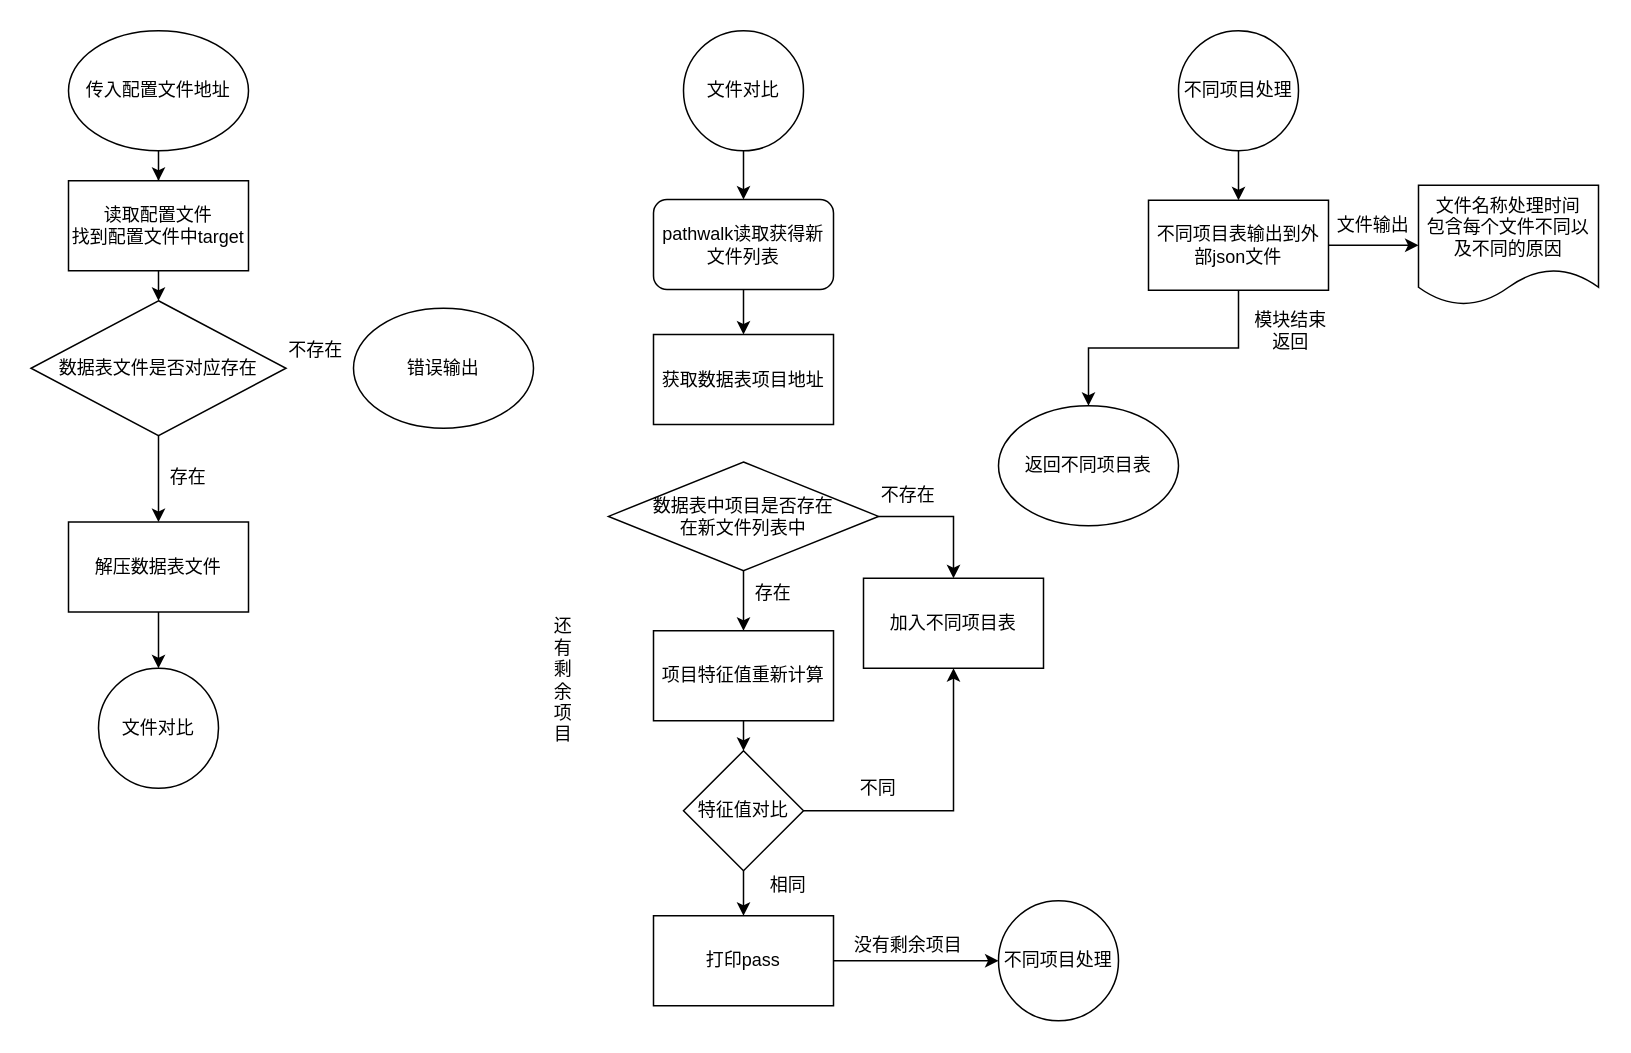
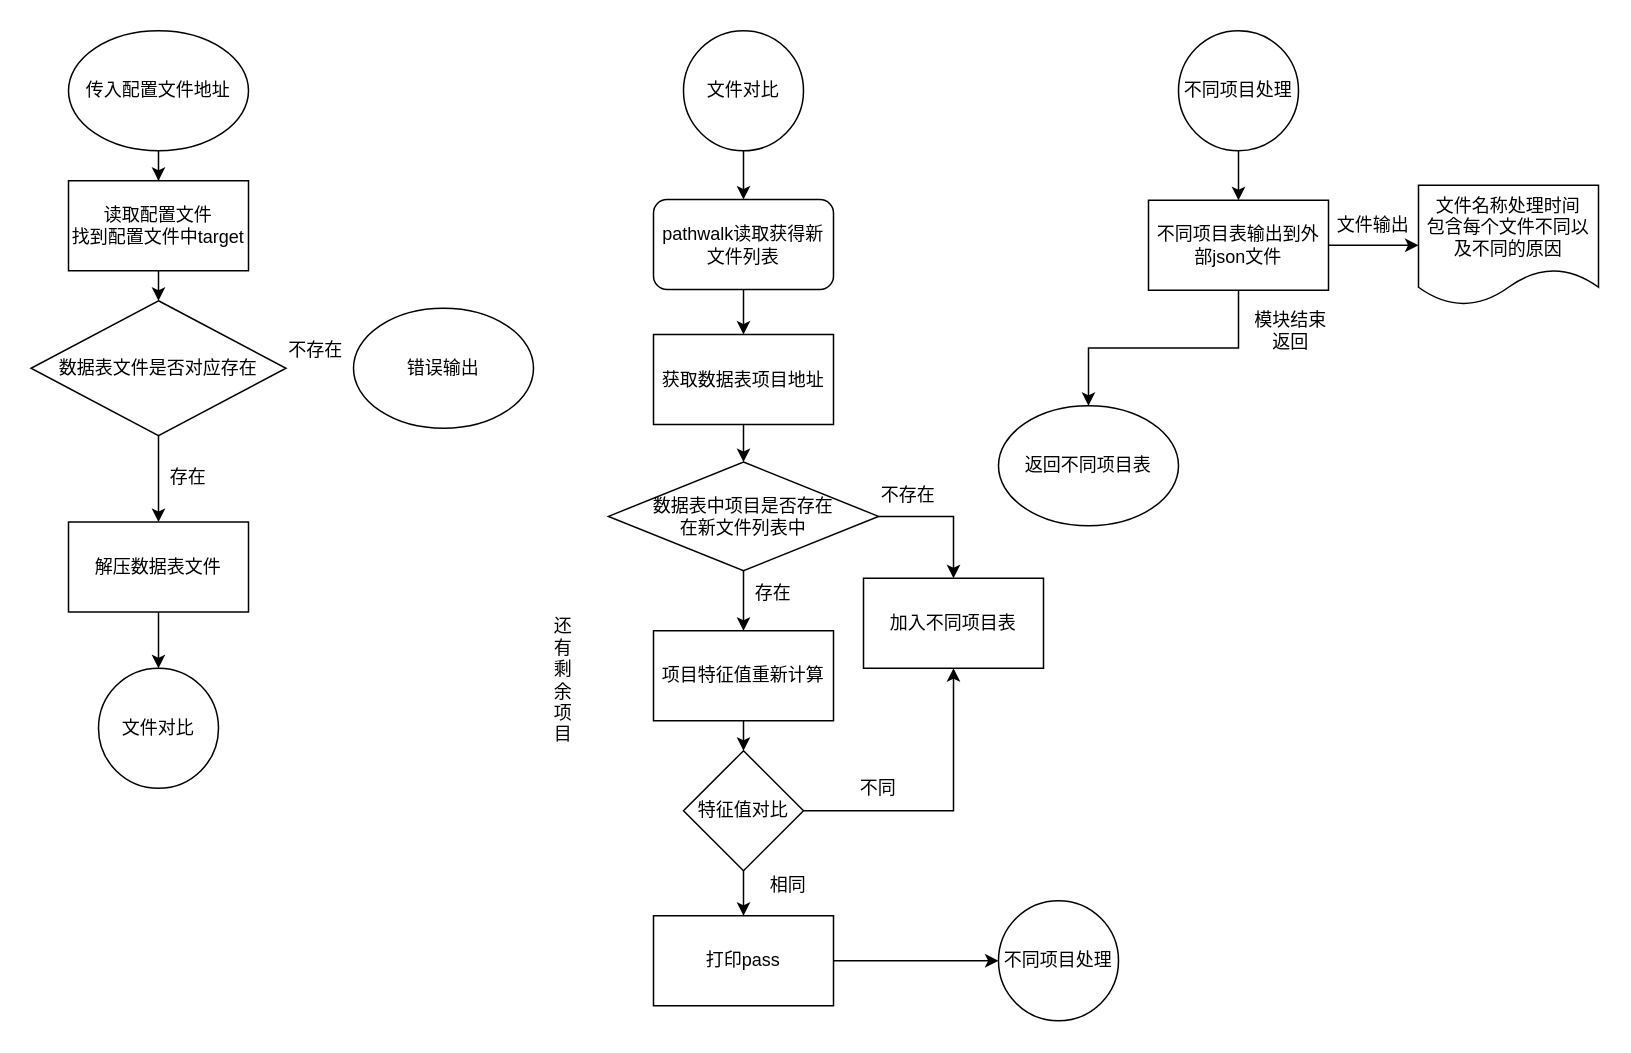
+ <mxCell id="13" style="edgeStyle=orthogonalEdgeStyle;rounded=0;orthogonalLoop=1;jettySize=auto;html=1;exitX=0.5;exitY=1;exitDx=0;exitDy=0;entryX=0.5;entryY=0;entryDx=0;entryDy=0;" parent="1" source="14" target="28" edge="1"><mxGeometry relative="1" as="geometry" /></mxCell>
- <mxCell id="38" value="没有剩余项目" style="text;html=1;strokeColor=none;fillColor=none;align=center;verticalAlign=middle;whiteSpace=wrap;rounded=0;" parent="1" vertex="1"><mxGeometry x="560" y="620" width="90" height="20" as="geometry" /></mxCell>
